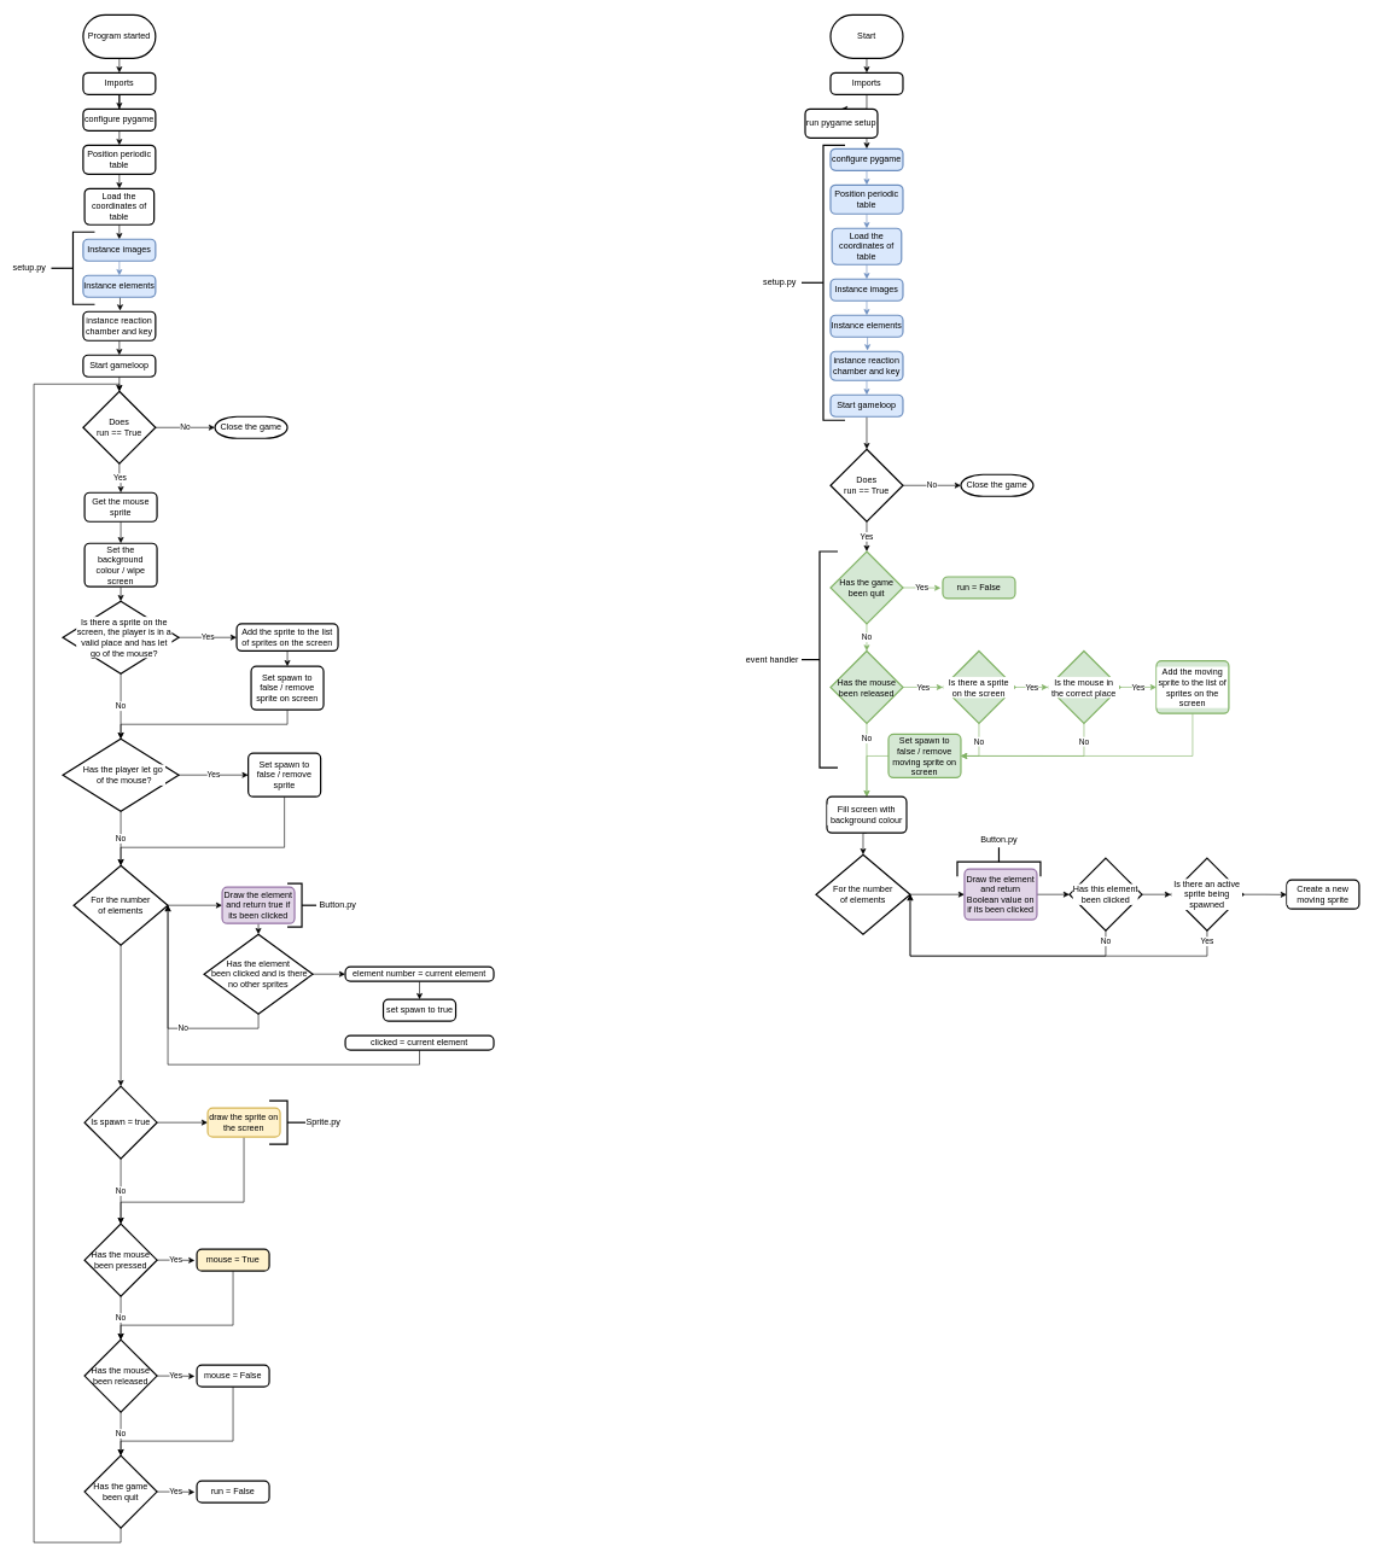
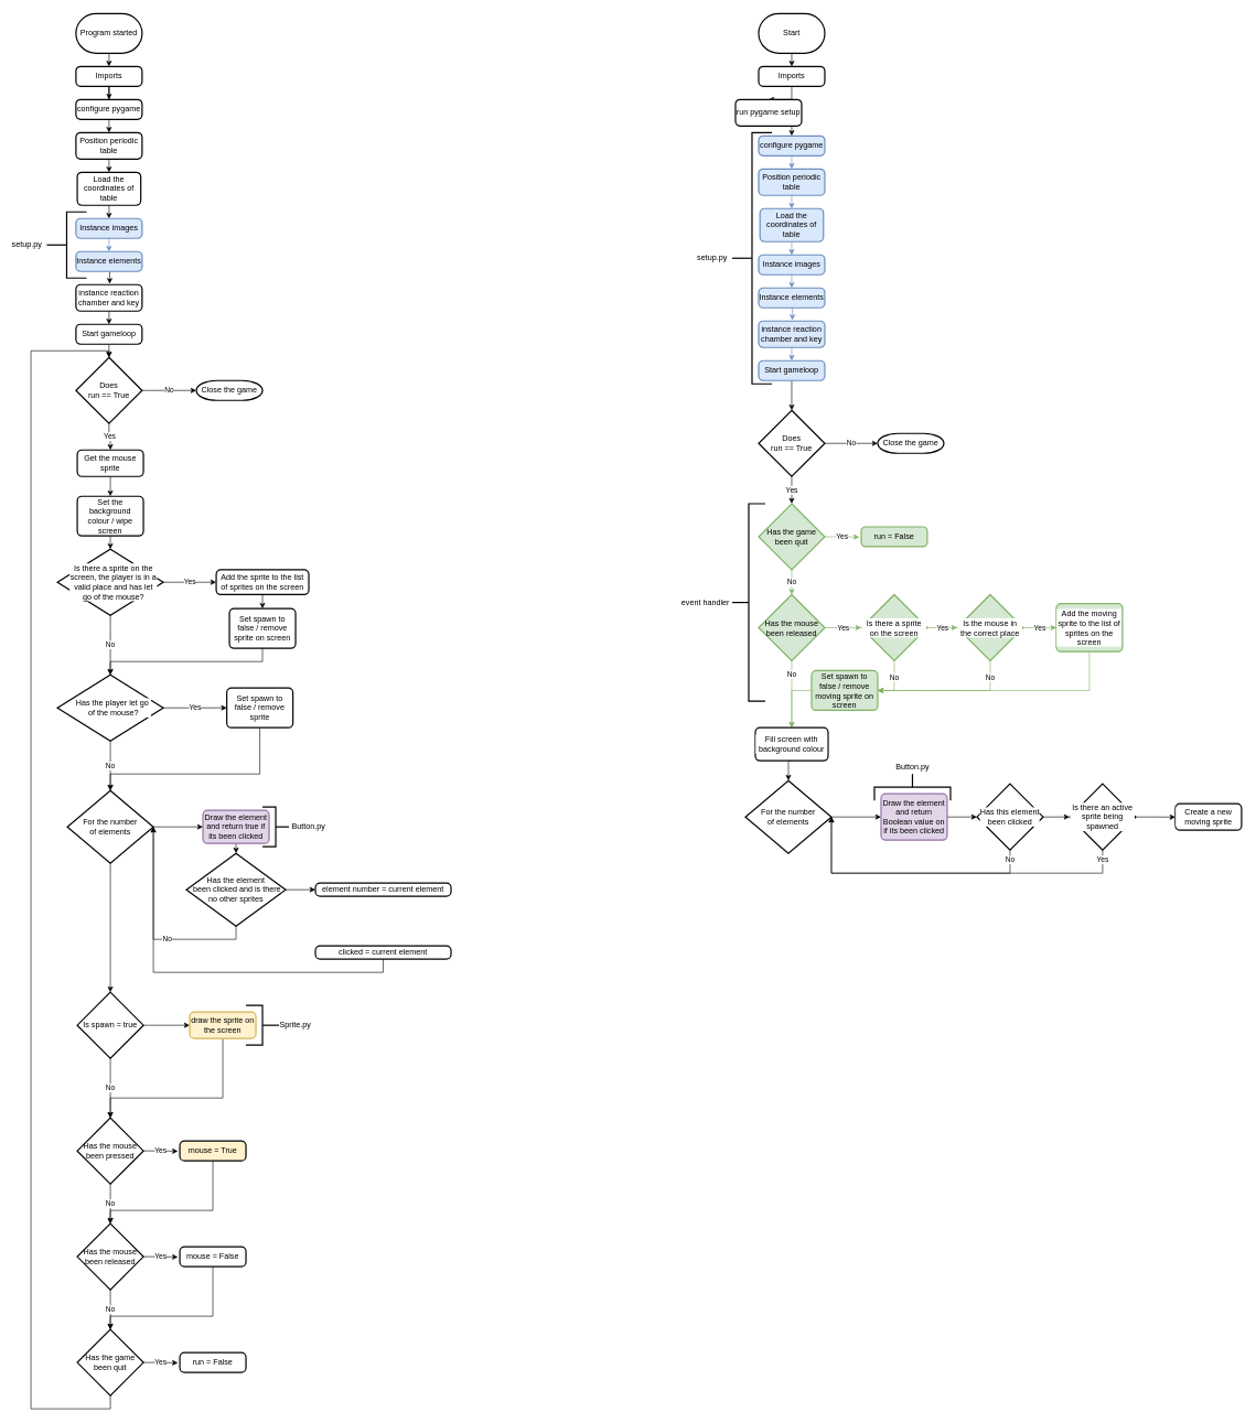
- <mxCell id="54" style="edgeStyle=orthogonalEdgeStyle;rounded=0;orthogonalLoop=1;jettySize=auto;html=1;exitX=0.5;exitY=1;exitDx=0;exitDy=0;entryX=0.5;entryY=0;entryDx=0;entryDy=0;labelBackgroundColor=default;fontColor=default;" parent="1" source="55" target="53" edge="1"><mxGeometry relative="1" as="geometry" /></mxCell>
- <mxCell id="53" value="set spawn to true" style="rounded=1;whiteSpace=wrap;html=1;absoluteArcSize=1;arcSize=14;strokeWidth=2;labelBackgroundColor=none;fontColor=default;" parent="1" vertex="1"><mxGeometry x="528.5" y="1380" width="100" height="30" as="geometry" /></mxCell>
